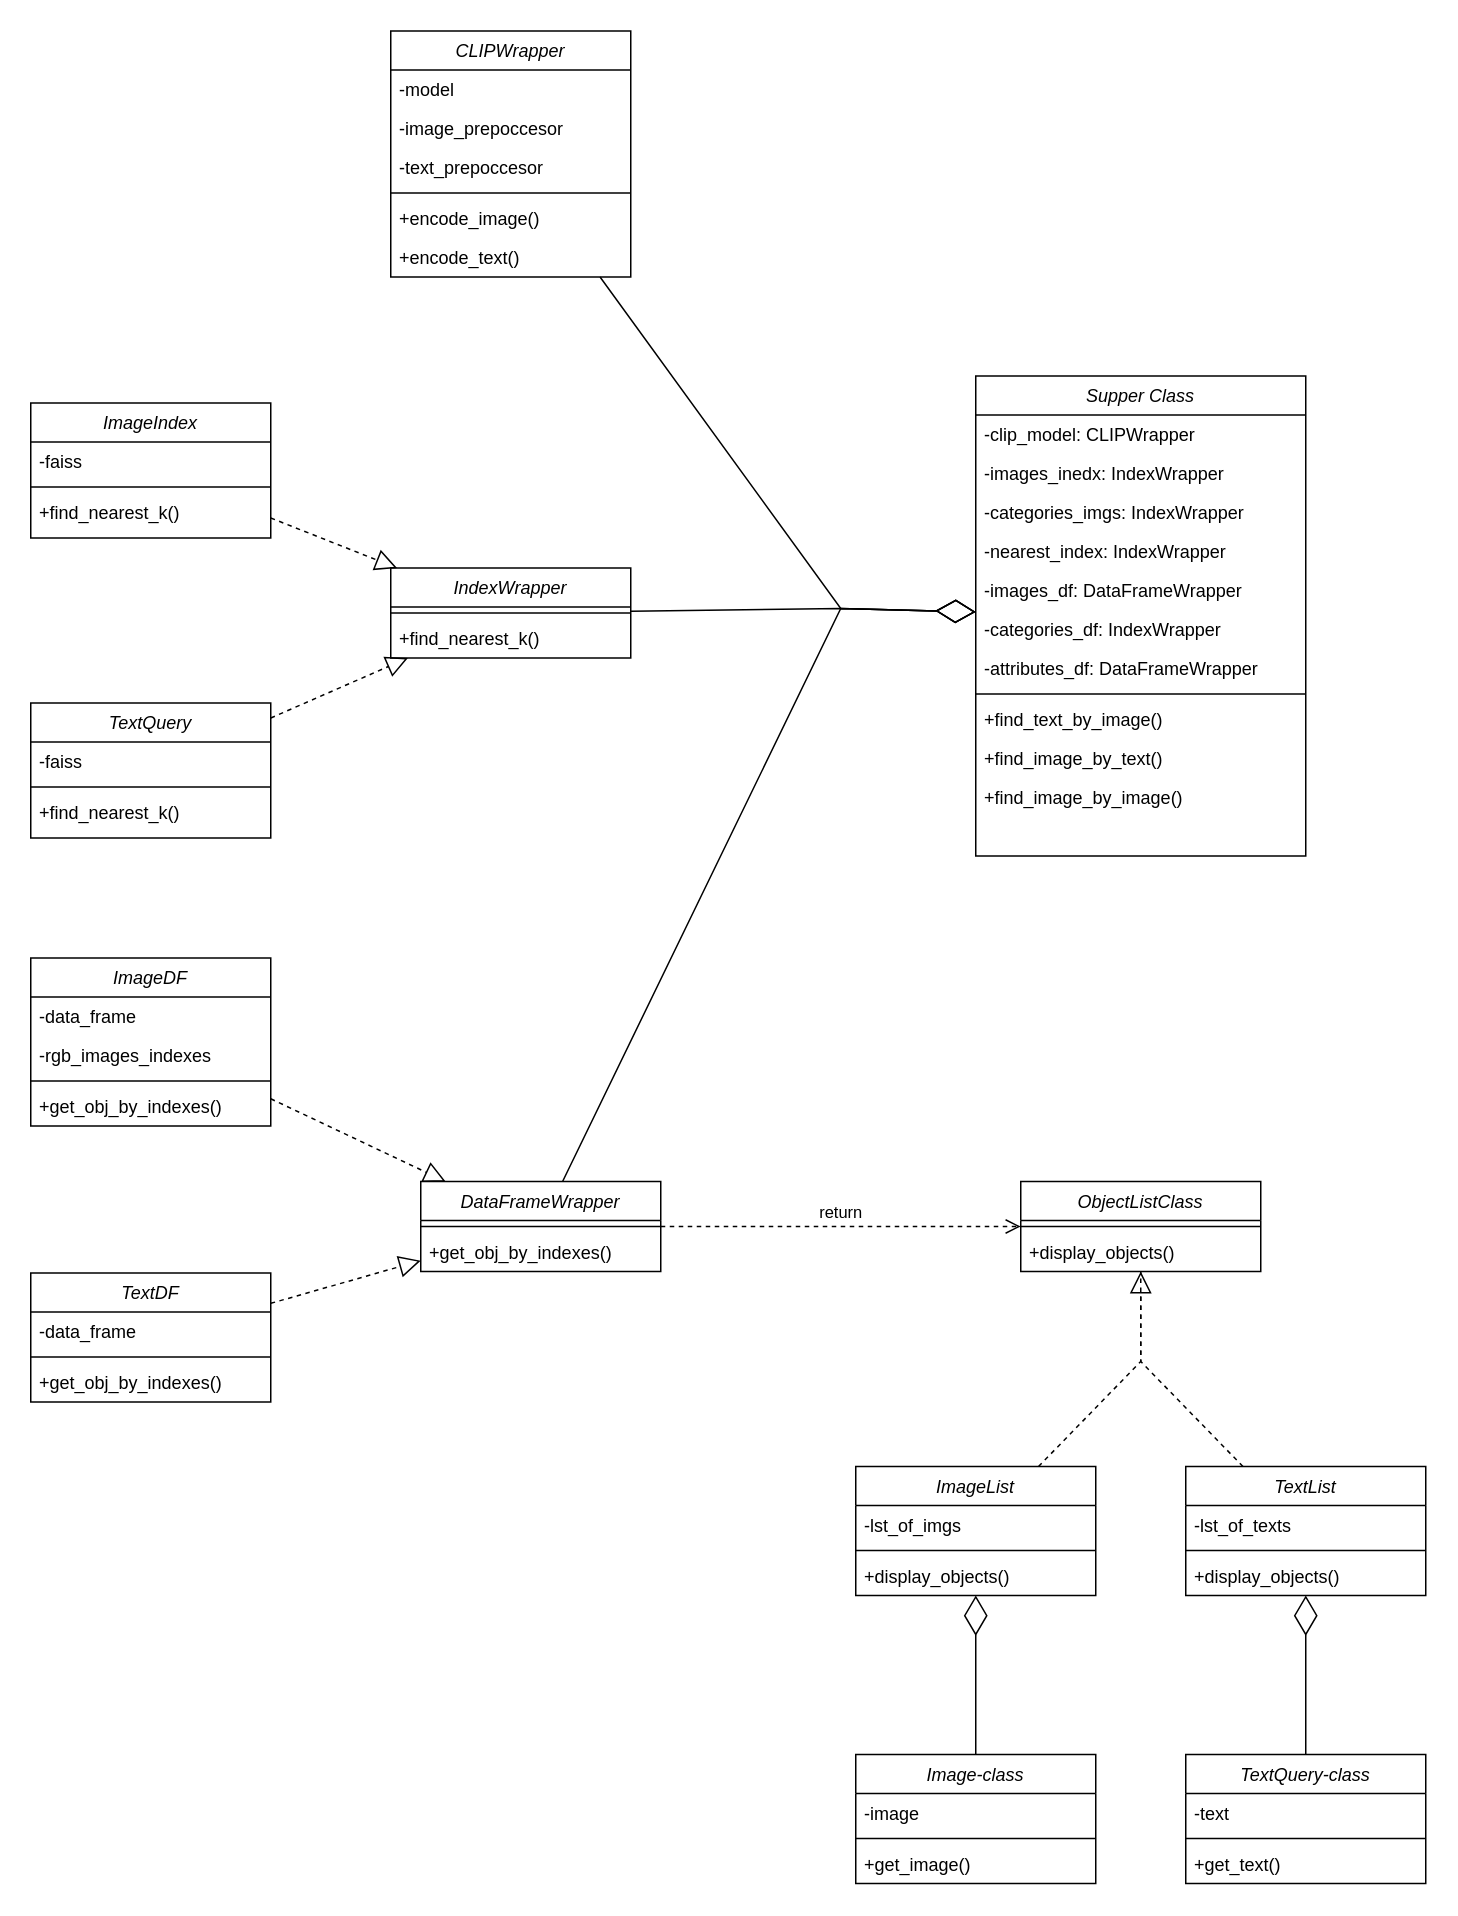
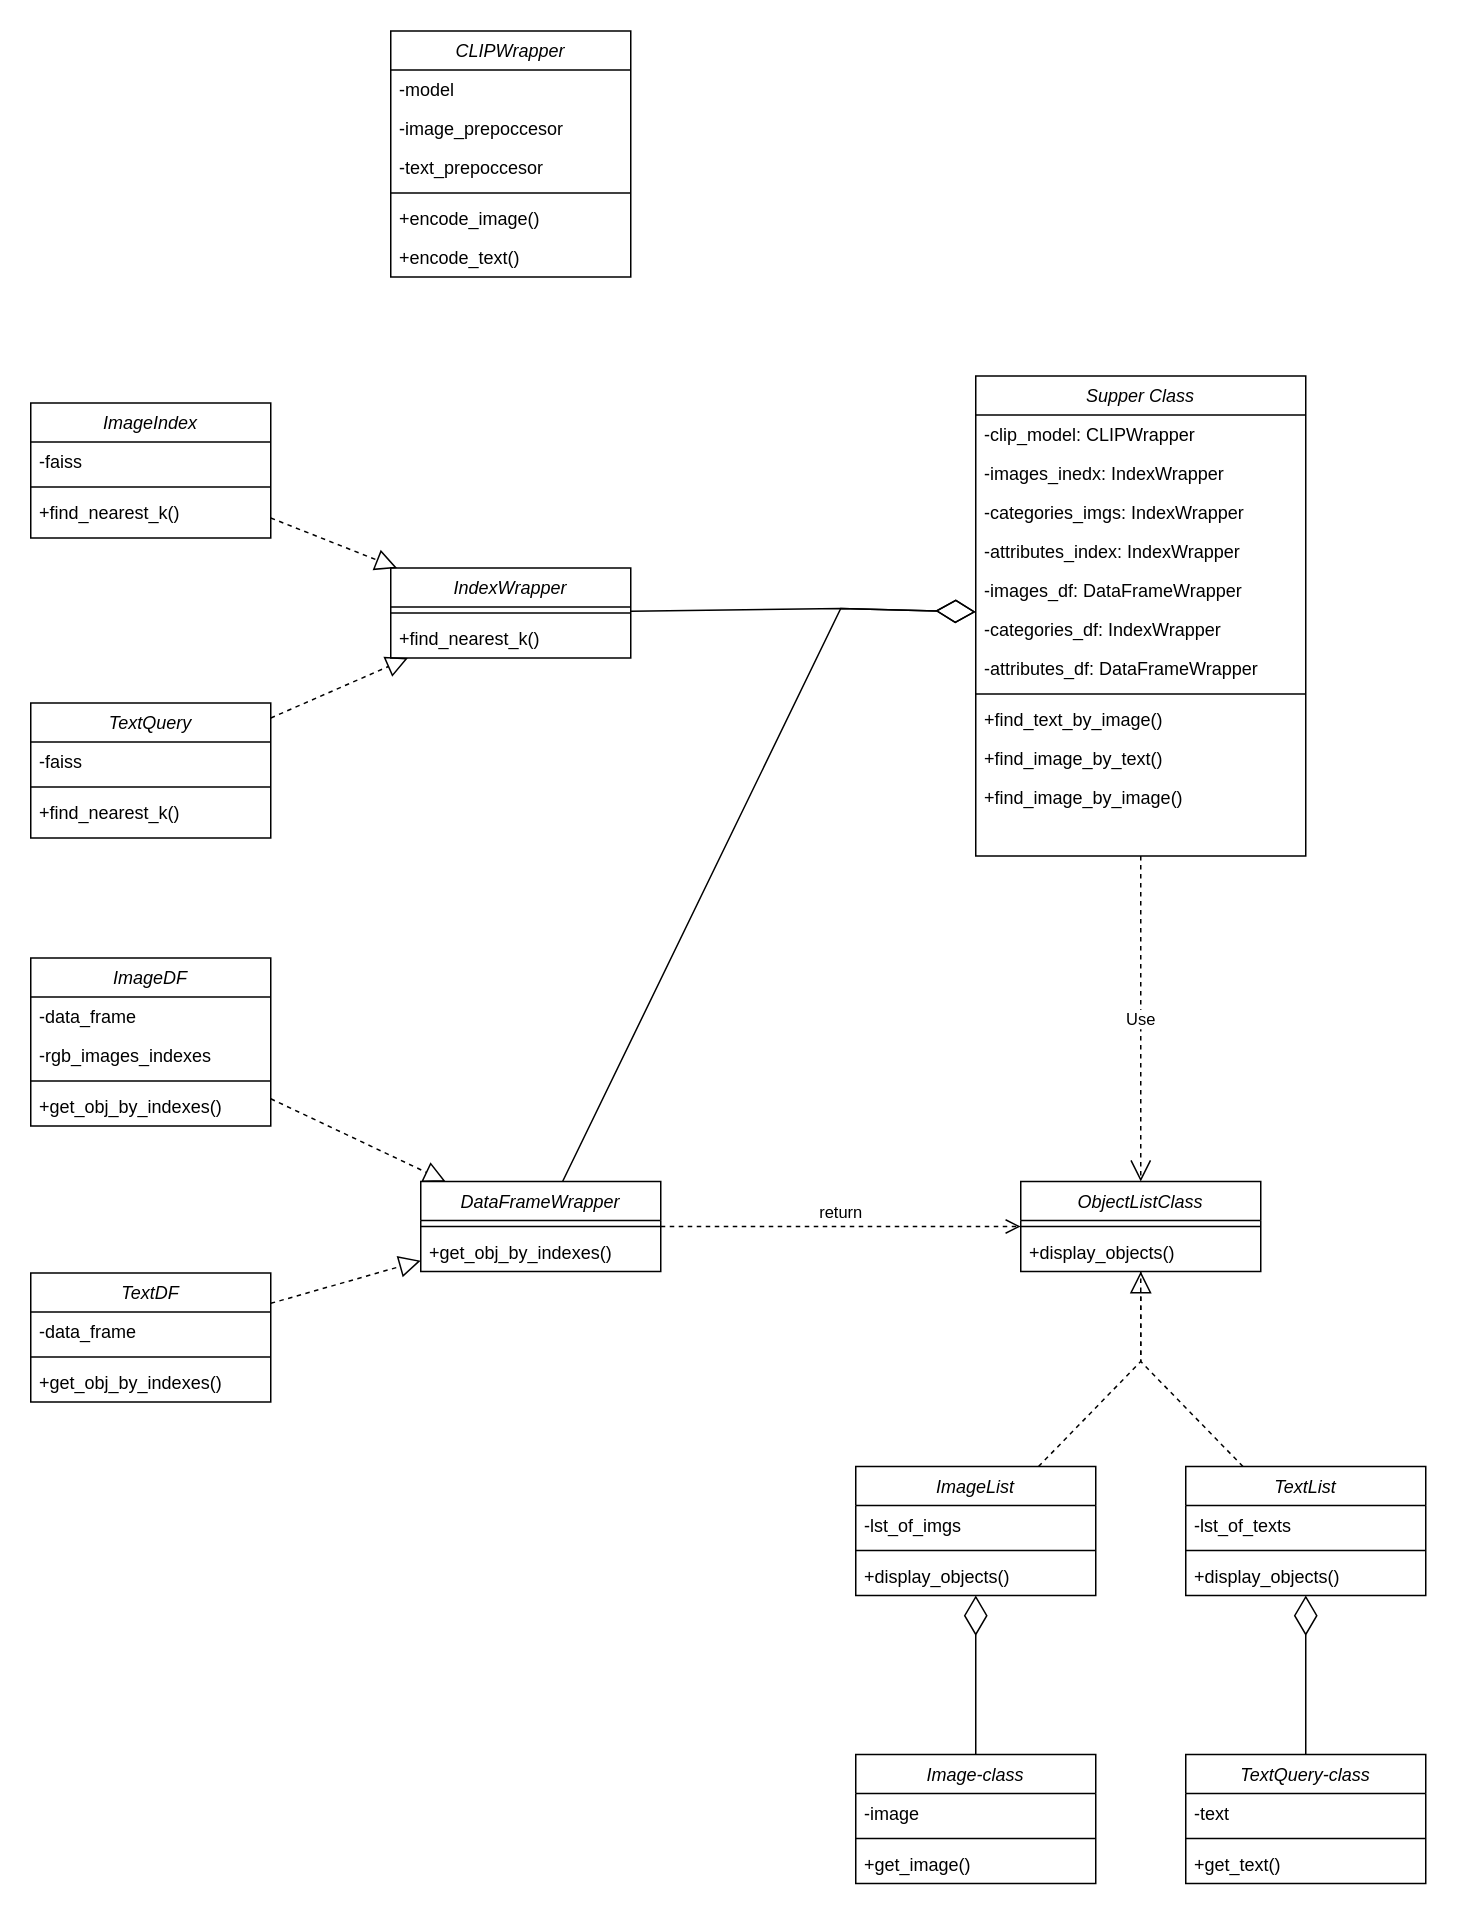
- <mxCell id="58" value="" style="endArrow=diamondThin;endFill=0;endSize=24;html=1;rounded=0;" edge="1" parent="1" source="2" target="9"><mxGeometry width="160" relative="1" as="geometry"><mxPoint x="420" y="440" as="sourcePoint" /><mxPoint x="810" y="240" as="targetPoint" /><Array as="points"><mxPoint x="560" y="405" /></Array></mxGeometry></mxCell>
- <mxCell id="13" value="-nearest_index: IndexWrapper" style="text;align=left;verticalAlign=top;spacingLeft=4;spacingRight=4;overflow=hidden;rotatable=0;points=[[0,0.5],[1,0.5]];portConstraint=eastwest;" vertex="1" parent="9"><mxGeometry y="104" width="220" height="26" as="geometry" /></mxCell>
+ <mxCell id="13" value="-attributes_index: IndexWrapper" style="text;align=left;verticalAlign=top;spacingLeft=4;spacingRight=4;overflow=hidden;rotatable=0;points=[[0,0.5],[1,0.5]];portConstraint=eastwest;" vertex="1" parent="9"><mxGeometry y="104" width="220" height="26" as="geometry" /></mxCell>
+ <mxCell id="74" value="Use" style="endArrow=open;endSize=12;dashed=1;html=1;rounded=0;" edge="1" parent="1" source="9" target="59"><mxGeometry width="160" relative="1" as="geometry"><mxPoint x="620" y="670" as="sourcePoint" /><mxPoint x="780" y="670" as="targetPoint" /></mxGeometry></mxCell>
